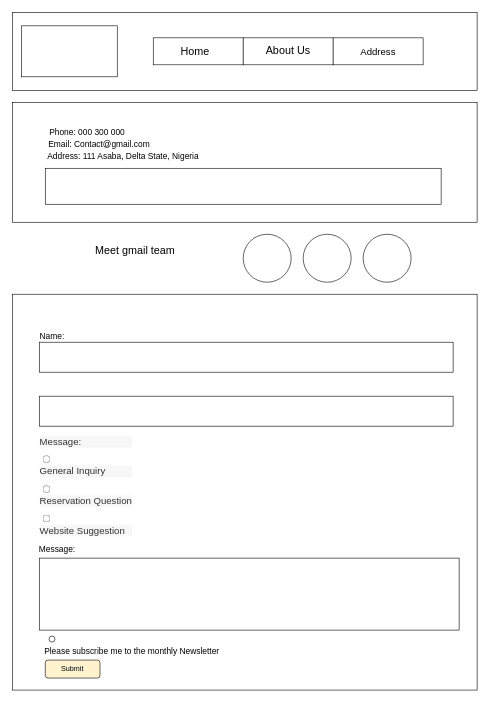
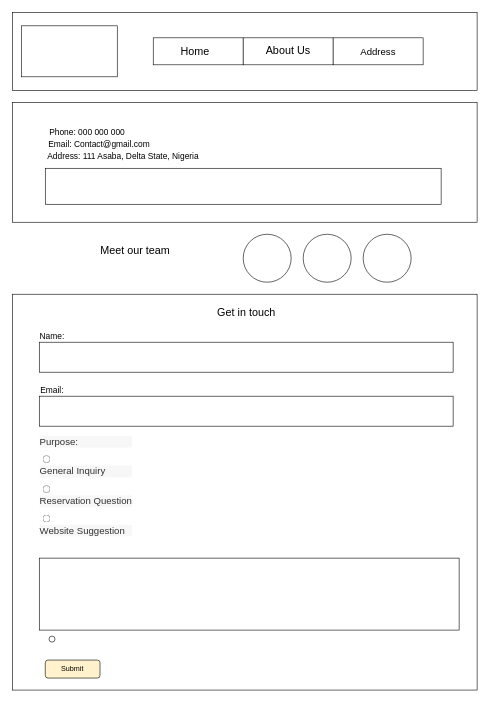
- <mxCell id="18" value="&lt;font style=&quot;font-size: 14px;&quot;&gt;Phone: 000 300 000&lt;/font&gt;" style="text;strokeColor=none;align=center;fillColor=none;html=1;verticalAlign=middle;whiteSpace=wrap;rounded=0;" vertex="1" parent="1"><mxGeometry x="75" y="210" width="140" height="20" as="geometry" /></mxCell>
+ <mxCell id="18" value="&lt;font style=&quot;font-size: 14px;&quot;&gt;Phone: 000 000 000&lt;/font&gt;" style="text;strokeColor=none;align=center;fillColor=none;html=1;verticalAlign=middle;whiteSpace=wrap;rounded=0;" vertex="1" parent="1"><mxGeometry x="75" y="210" width="140" height="20" as="geometry" /></mxCell>
- <mxCell id="15" value="&lt;font style=&quot;font-size: 18px;&quot;&gt;Meet gmail team&lt;/font&gt;" style="text;strokeColor=none;align=center;fillColor=none;html=1;verticalAlign=middle;whiteSpace=wrap;rounded=0;" vertex="1" parent="1"><mxGeometry x="155" y="390" width="140" height="55" as="geometry" /></mxCell>
+ <mxCell id="15" value="&lt;font style=&quot;font-size: 18px;&quot;&gt;Meet our team&lt;/font&gt;" style="text;strokeColor=none;align=center;fillColor=none;html=1;verticalAlign=middle;whiteSpace=wrap;rounded=0;" vertex="1" parent="1"><mxGeometry x="155" y="390" width="140" height="55" as="geometry" /></mxCell>
+ <mxCell id="22" value="&lt;font style=&quot;font-size: 18px;&quot;&gt;Get in touch&lt;/font&gt;" style="text;strokeColor=none;align=center;fillColor=none;html=1;verticalAlign=middle;whiteSpace=wrap;rounded=0;" vertex="1" parent="1"><mxGeometry x="353.75" y="510" width="112.5" height="20" as="geometry" /></mxCell>
+ <mxCell id="24" value="&lt;font style=&quot;font-size: 14px;&quot;&gt;Email:&lt;/font&gt;" style="text;strokeColor=none;align=center;fillColor=none;html=1;verticalAlign=middle;whiteSpace=wrap;rounded=0;" vertex="1" parent="1"><mxGeometry x="65" y="640" width="42.5" height="20" as="geometry" /></mxCell>
- <mxCell id="25" value="&lt;label for=&quot;purpose&quot; style=&quot;display: block; margin-bottom: 10px; color: rgb(51, 51, 51); font-family: Calibri, sans-serif; font-size: medium; font-style: normal; font-variant-ligatures: normal; font-variant-caps: normal; font-weight: 400; letter-spacing: normal; orphans: 2; text-align: start; text-indent: 0px; text-transform: none; widows: 2; word-spacing: 0px; -webkit-text-stroke-width: 0px; white-space: normal; background-color: rgb(247, 247, 247); text-decoration-thickness: initial; text-decoration-style: initial; text-decoration-color: initial;&quot;&gt;Message:&lt;/label&gt;&lt;input type=&quot;radio&quot; id=&quot;general&quot; name=&quot;purpose&quot; value=&quot;General Inquiry&quot; style=&quot;orphans: 2; widows: 2; -webkit-text-stroke-width: 0px; white-space: normal; text-decoration-thickness: initial; text-decoration-style: initial; text-decoration-color: initial;&quot;&gt;&lt;span style=&quot;color: rgb(51, 51, 51); font-family: Calibri, sans-serif; font-size: medium; font-style: normal; font-variant-ligatures: normal; font-variant-caps: normal; font-weight: 400; letter-spacing: normal; orphans: 2; text-align: start; text-indent: 0px; text-transform: none; widows: 2; word-spacing: 0px; -webkit-text-stroke-width: 0px; white-space: normal; background-color: rgb(247, 247, 247); text-decoration-thickness: initial; text-decoration-style: initial; text-decoration-color: initial; display: inline !important; float: none;&quot;&gt;&lt;/span&gt;&lt;label for=&quot;general&quot; style=&quot;display: block; margin-bottom: 10px; color: rgb(51, 51, 51); font-family: Calibri, sans-serif; font-size: medium; font-style: normal; font-variant-ligatures: normal; font-variant-caps: normal; font-weight: 400; letter-spacing: normal; orphans: 2; text-align: start; text-indent: 0px; text-transform: none; widows: 2; word-spacing: 0px; -webkit-text-stroke-width: 0px; white-space: normal; background-color: rgb(247, 247, 247); text-decoration-thickness: initial; text-decoration-style: initial; text-decoration-color: initial;&quot;&gt;General Inquiry&lt;/label&gt;&lt;input type=&quot;radio&quot; id=&quot;reservation&quot; name=&quot;purpose&quot; value=&quot;Reservation Question&quot; style=&quot;orphans: 2; widows: 2; -webkit-text-stroke-width: 0px; white-space: normal; text-decoration-thickness: initial; text-decoration-style: initial; text-decoration-color: initial;&quot;&gt;&lt;span style=&quot;color: rgb(51, 51, 51); font-family: Calibri, sans-serif; font-size: medium; font-style: normal; font-variant-ligatures: normal; font-variant-caps: normal; font-weight: 400; letter-spacing: normal; orphans: 2; text-align: start; text-indent: 0px; text-transform: none; widows: 2; word-spacing: 0px; -webkit-text-stroke-width: 0px; white-space: normal; background-color: rgb(247, 247, 247); text-decoration-thickness: initial; text-decoration-style: initial; text-decoration-color: initial; display: inline !important; float: none;&quot;&gt;&lt;/span&gt;&lt;label for=&quot;reservation&quot; style=&quot;display: block; margin-bottom: 10px; color: rgb(51, 51, 51); font-family: Calibri, sans-serif; font-size: medium; font-style: normal; font-variant-ligatures: normal; font-variant-caps: normal; font-weight: 400; letter-spacing: normal; orphans: 2; text-align: start; text-indent: 0px; text-transform: none; widows: 2; word-spacing: 0px; -webkit-text-stroke-width: 0px; white-space: normal; background-color: rgb(247, 247, 247); text-decoration-thickness: initial; text-decoration-style: initial; text-decoration-color: initial;&quot;&gt;Reservation Question&lt;/label&gt;&lt;input type=&quot;radio&quot; id=&quot;website&quot; name=&quot;purpose&quot; value=&quot;Website Suggestion&quot; style=&quot;orphans: 2; widows: 2; -webkit-text-stroke-width: 0px; white-space: normal; text-decoration-thickness: initial; text-decoration-style: initial; text-decoration-color: initial;&quot;&gt;&lt;span style=&quot;color: rgb(51, 51, 51); font-family: Calibri, sans-serif; font-size: medium; font-style: normal; font-variant-ligatures: normal; font-variant-caps: normal; font-weight: 400; letter-spacing: normal; orphans: 2; text-align: start; text-indent: 0px; text-transform: none; widows: 2; word-spacing: 0px; -webkit-text-stroke-width: 0px; white-space: normal; background-color: rgb(247, 247, 247); text-decoration-thickness: initial; text-decoration-style: initial; text-decoration-color: initial; display: inline !important; float: none;&quot;&gt;&lt;/span&gt;&lt;label for=&quot;website&quot; style=&quot;display: block; margin-bottom: 10px; color: rgb(51, 51, 51); font-family: Calibri, sans-serif; font-size: medium; font-style: normal; font-variant-ligatures: normal; font-variant-caps: normal; font-weight: 400; letter-spacing: normal; orphans: 2; text-align: start; text-indent: 0px; text-transform: none; widows: 2; word-spacing: 0px; -webkit-text-stroke-width: 0px; white-space: normal; background-color: rgb(247, 247, 247); text-decoration-thickness: initial; text-decoration-style: initial; text-decoration-color: initial;&quot;&gt;Website Suggestion&lt;/label&gt;&lt;br class=&quot;Apple-interchange-newline&quot;&gt;" style="text;whiteSpace=wrap;html=1;" vertex="1" parent="1"><mxGeometry x="63.75" y="720" width="290" height="180" as="geometry" /></mxCell>
+ <mxCell id="25" value="&lt;label for=&quot;purpose&quot; style=&quot;display: block; margin-bottom: 10px; color: rgb(51, 51, 51); font-family: Calibri, sans-serif; font-size: medium; font-style: normal; font-variant-ligatures: normal; font-variant-caps: normal; font-weight: 400; letter-spacing: normal; orphans: 2; text-align: start; text-indent: 0px; text-transform: none; widows: 2; word-spacing: 0px; -webkit-text-stroke-width: 0px; white-space: normal; background-color: rgb(247, 247, 247); text-decoration-thickness: initial; text-decoration-style: initial; text-decoration-color: initial;&quot;&gt;Purpose:&lt;/label&gt;&lt;input type=&quot;radio&quot; id=&quot;general&quot; name=&quot;purpose&quot; value=&quot;General Inquiry&quot; style=&quot;orphans: 2; widows: 2; -webkit-text-stroke-width: 0px; white-space: normal; text-decoration-thickness: initial; text-decoration-style: initial; text-decoration-color: initial;&quot;&gt;&lt;span style=&quot;color: rgb(51, 51, 51); font-family: Calibri, sans-serif; font-size: medium; font-style: normal; font-variant-ligatures: normal; font-variant-caps: normal; font-weight: 400; letter-spacing: normal; orphans: 2; text-align: start; text-indent: 0px; text-transform: none; widows: 2; word-spacing: 0px; -webkit-text-stroke-width: 0px; white-space: normal; background-color: rgb(247, 247, 247); text-decoration-thickness: initial; text-decoration-style: initial; text-decoration-color: initial; display: inline !important; float: none;&quot;&gt;&lt;/span&gt;&lt;label for=&quot;general&quot; style=&quot;display: block; margin-bottom: 10px; color: rgb(51, 51, 51); font-family: Calibri, sans-serif; font-size: medium; font-style: normal; font-variant-ligatures: normal; font-variant-caps: normal; font-weight: 400; letter-spacing: normal; orphans: 2; text-align: start; text-indent: 0px; text-transform: none; widows: 2; word-spacing: 0px; -webkit-text-stroke-width: 0px; white-space: normal; background-color: rgb(247, 247, 247); text-decoration-thickness: initial; text-decoration-style: initial; text-decoration-color: initial;&quot;&gt;General Inquiry&lt;/label&gt;&lt;input type=&quot;radio&quot; id=&quot;reservation&quot; name=&quot;purpose&quot; value=&quot;Reservation Question&quot; style=&quot;orphans: 2; widows: 2; -webkit-text-stroke-width: 0px; white-space: normal; text-decoration-thickness: initial; text-decoration-style: initial; text-decoration-color: initial;&quot;&gt;&lt;span style=&quot;color: rgb(51, 51, 51); font-family: Calibri, sans-serif; font-size: medium; font-style: normal; font-variant-ligatures: normal; font-variant-caps: normal; font-weight: 400; letter-spacing: normal; orphans: 2; text-align: start; text-indent: 0px; text-transform: none; widows: 2; word-spacing: 0px; -webkit-text-stroke-width: 0px; white-space: normal; background-color: rgb(247, 247, 247); text-decoration-thickness: initial; text-decoration-style: initial; text-decoration-color: initial; display: inline !important; float: none;&quot;&gt;&lt;/span&gt;&lt;label for=&quot;reservation&quot; style=&quot;display: block; margin-bottom: 10px; color: rgb(51, 51, 51); font-family: Calibri, sans-serif; font-size: medium; font-style: normal; font-variant-ligatures: normal; font-variant-caps: normal; font-weight: 400; letter-spacing: normal; orphans: 2; text-align: start; text-indent: 0px; text-transform: none; widows: 2; word-spacing: 0px; -webkit-text-stroke-width: 0px; white-space: normal; background-color: rgb(247, 247, 247); text-decoration-thickness: initial; text-decoration-style: initial; text-decoration-color: initial;&quot;&gt;Reservation Question&lt;/label&gt;&lt;input type=&quot;radio&quot; id=&quot;website&quot; name=&quot;purpose&quot; value=&quot;Website Suggestion&quot; style=&quot;orphans: 2; widows: 2; -webkit-text-stroke-width: 0px; white-space: normal; text-decoration-thickness: initial; text-decoration-style: initial; text-decoration-color: initial;&quot;&gt;&lt;span style=&quot;color: rgb(51, 51, 51); font-family: Calibri, sans-serif; font-size: medium; font-style: normal; font-variant-ligatures: normal; font-variant-caps: normal; font-weight: 400; letter-spacing: normal; orphans: 2; text-align: start; text-indent: 0px; text-transform: none; widows: 2; word-spacing: 0px; -webkit-text-stroke-width: 0px; white-space: normal; background-color: rgb(247, 247, 247); text-decoration-thickness: initial; text-decoration-style: initial; text-decoration-color: initial; display: inline !important; float: none;&quot;&gt;&lt;/span&gt;&lt;label for=&quot;website&quot; style=&quot;display: block; margin-bottom: 10px; color: rgb(51, 51, 51); font-family: Calibri, sans-serif; font-size: medium; font-style: normal; font-variant-ligatures: normal; font-variant-caps: normal; font-weight: 400; letter-spacing: normal; orphans: 2; text-align: start; text-indent: 0px; text-transform: none; widows: 2; word-spacing: 0px; -webkit-text-stroke-width: 0px; white-space: normal; background-color: rgb(247, 247, 247); text-decoration-thickness: initial; text-decoration-style: initial; text-decoration-color: initial;&quot;&gt;Website Suggestion&lt;/label&gt;&lt;br class=&quot;Apple-interchange-newline&quot;&gt;" style="text;whiteSpace=wrap;html=1;" vertex="1" parent="1"><mxGeometry x="63.75" y="720" width="290" height="180" as="geometry" /></mxCell>
- <mxCell id="26" value="&lt;font style=&quot;font-size: 14px;&quot;&gt;Message:&lt;/font&gt;" style="text;strokeColor=none;align=center;fillColor=none;html=1;verticalAlign=middle;whiteSpace=wrap;rounded=0;" vertex="1" parent="1"><mxGeometry x="65" y="900" width="60" height="30" as="geometry" /></mxCell>
- <mxCell id="27" value="&lt;font style=&quot;font-size: 14px;&quot;&gt;Please subscribe me to the monthly Newsletter&lt;/font&gt;" style="text;strokeColor=none;align=center;fillColor=none;html=1;verticalAlign=middle;whiteSpace=wrap;rounded=0;" vertex="1" parent="1"><mxGeometry x="63.75" y="1070" width="311.25" height="30" as="geometry" /></mxCell>
